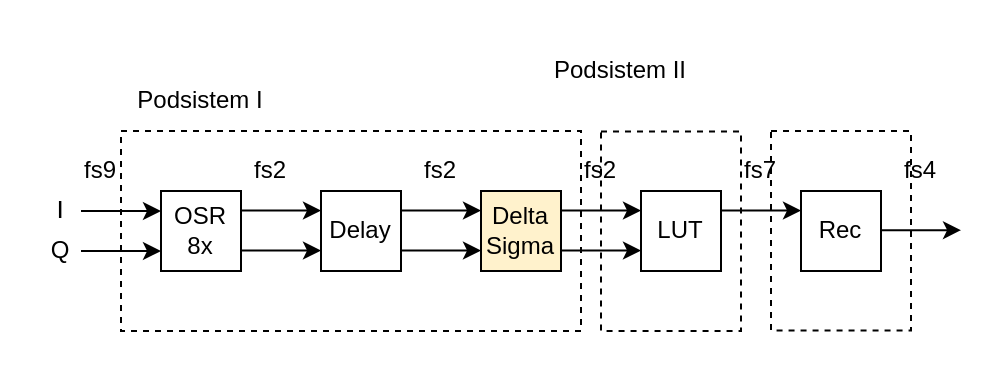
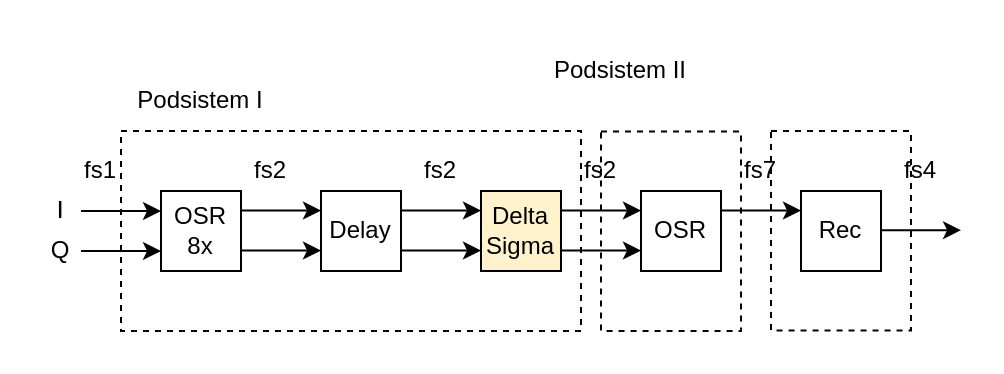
- <mxCell id="8" value="fs9" style="text;html=1;align=center;verticalAlign=middle;whiteSpace=wrap;rounded=0;" vertex="1" parent="1"><mxGeometry x="40" y="75" width="20" height="20" as="geometry" /></mxCell>
+ <mxCell id="8" value="fs1" style="text;html=1;align=center;verticalAlign=middle;whiteSpace=wrap;rounded=0;" vertex="1" parent="1"><mxGeometry x="40" y="75" width="20" height="20" as="geometry" /></mxCell>
- <mxCell id="17" value="LUT" style="rounded=0;whiteSpace=wrap;html=1;" vertex="1" parent="1"><mxGeometry x="320" y="95" width="40" height="40" as="geometry" /></mxCell>
+ <mxCell id="17" value="OSR" style="rounded=0;whiteSpace=wrap;html=1;" vertex="1" parent="1"><mxGeometry x="320" y="95" width="40" height="40" as="geometry" /></mxCell>
